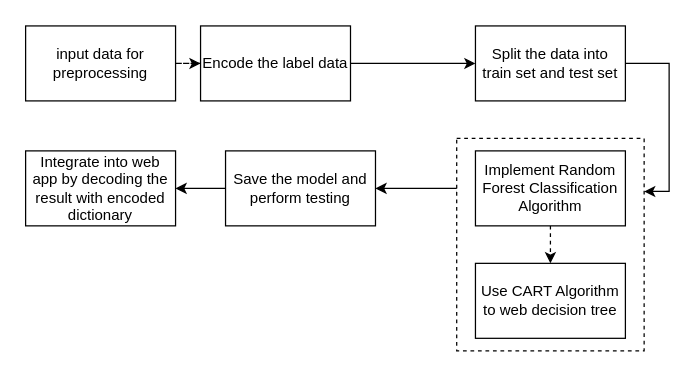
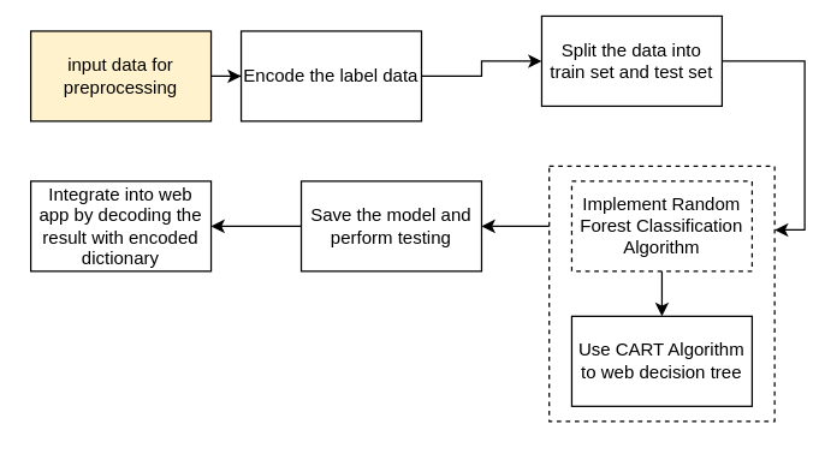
- <mxCell id="5" value="input data for preprocessing" style="rounded=0;whiteSpace=wrap;html=1;" vertex="1" parent="1"><mxGeometry x="20" y="20" width="120" height="60" as="geometry" /></mxCell>
+ <mxCell id="5" value="input data for preprocessing" style="rounded=0;whiteSpace=wrap;html=1;fillColor=#fff2cc;" vertex="1" parent="1"><mxGeometry x="20" y="20" width="120" height="60" as="geometry" /></mxCell>
- <mxCell id="4" style="edgeStyle=orthogonalEdgeStyle;rounded=0;orthogonalLoop=1;jettySize=auto;html=1;entryX=0;entryY=0.5;entryDx=0;entryDy=0;dashed=1;" edge="1" parent="1" source="5" target="7"><mxGeometry relative="1" as="geometry" /></mxCell>
+ <mxCell id="4" style="edgeStyle=orthogonalEdgeStyle;rounded=0;orthogonalLoop=1;jettySize=auto;html=1;entryX=0;entryY=0.5;entryDx=0;entryDy=0;" edge="1" parent="1" source="5" target="7"><mxGeometry relative="1" as="geometry" /></mxCell>
- <mxCell id="9" value="Split the data into train set and test set" style="rounded=0;whiteSpace=wrap;html=1;" vertex="1" parent="1"><mxGeometry x="380" y="20" width="120" height="60" as="geometry" /></mxCell>
+ <mxCell id="9" value="Split the data into train set and test set" style="rounded=0;whiteSpace=wrap;html=1;" vertex="1" parent="1"><mxGeometry x="360" y="10" width="120" height="60" as="geometry" /></mxCell>
- <mxCell id="13" value="Save the model and perform testing" style="rounded=0;whiteSpace=wrap;html=1;" vertex="1" parent="1"><mxGeometry x="180" y="120" width="120" height="60" as="geometry" /></mxCell>
+ <mxCell id="13" value="Save the model and perform testing" style="rounded=0;whiteSpace=wrap;html=1;" vertex="1" parent="1"><mxGeometry x="200" y="120" width="120" height="60" as="geometry" /></mxCell>
- <mxCell id="11" value="Implement Random Forest Classification Algorithm" style="rounded=0;whiteSpace=wrap;html=1;" vertex="1" parent="1"><mxGeometry x="380" y="120" width="120" height="60" as="geometry" /></mxCell>
+ <mxCell id="11" value="Implement Random Forest Classification Algorithm" style="rounded=0;whiteSpace=wrap;html=1;dashed=1;" vertex="1" parent="1"><mxGeometry x="380" y="120" width="120" height="60" as="geometry" /></mxCell>
- <mxCell id="10" style="edgeStyle=orthogonalEdgeStyle;rounded=0;orthogonalLoop=1;jettySize=auto;html=1;exitX=0.5;exitY=1;exitDx=0;exitDy=0;entryX=0.5;entryY=0;entryDx=0;entryDy=0;dashed=1;" edge="1" parent="1" source="11" target="15"><mxGeometry relative="1" as="geometry" /></mxCell>
+ <mxCell id="10" style="edgeStyle=orthogonalEdgeStyle;rounded=0;orthogonalLoop=1;jettySize=auto;html=1;exitX=0.5;exitY=1;exitDx=0;exitDy=0;entryX=0.5;entryY=0;entryDx=0;entryDy=0;" edge="1" parent="1" source="11" target="15"><mxGeometry relative="1" as="geometry" /></mxCell>
